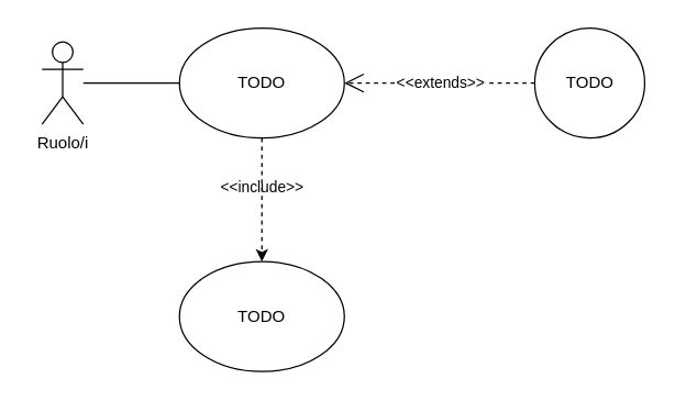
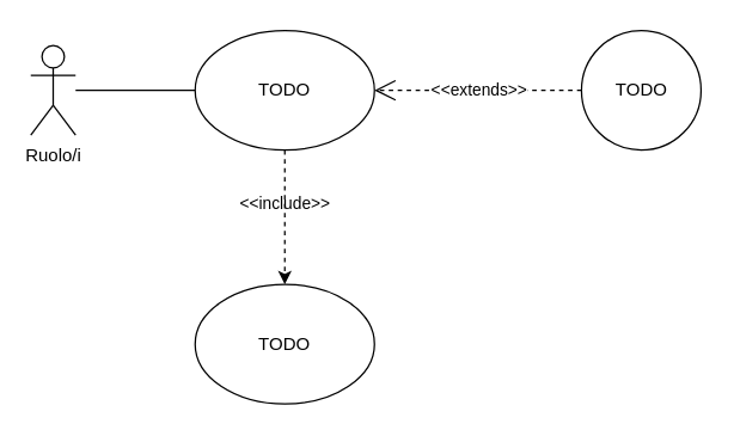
- <mxCell id="2" value="Ruolo/i" style="shape=umlActor;verticalLabelPosition=bottom;verticalAlign=top;html=1;outlineConnect=0;labelBackgroundColor=none;labelBorderColor=none;" parent="1" vertex="1"><mxGeometry x="30" y="30" width="30" height="60" as="geometry" /></mxCell>
+ <mxCell id="2" value="Ruolo/i" style="shape=umlActor;verticalLabelPosition=bottom;verticalAlign=top;html=1;outlineConnect=0;labelBackgroundColor=none;labelBorderColor=none;" parent="1" vertex="1"><mxGeometry x="20" y="30" width="30" height="60" as="geometry" /></mxCell>
